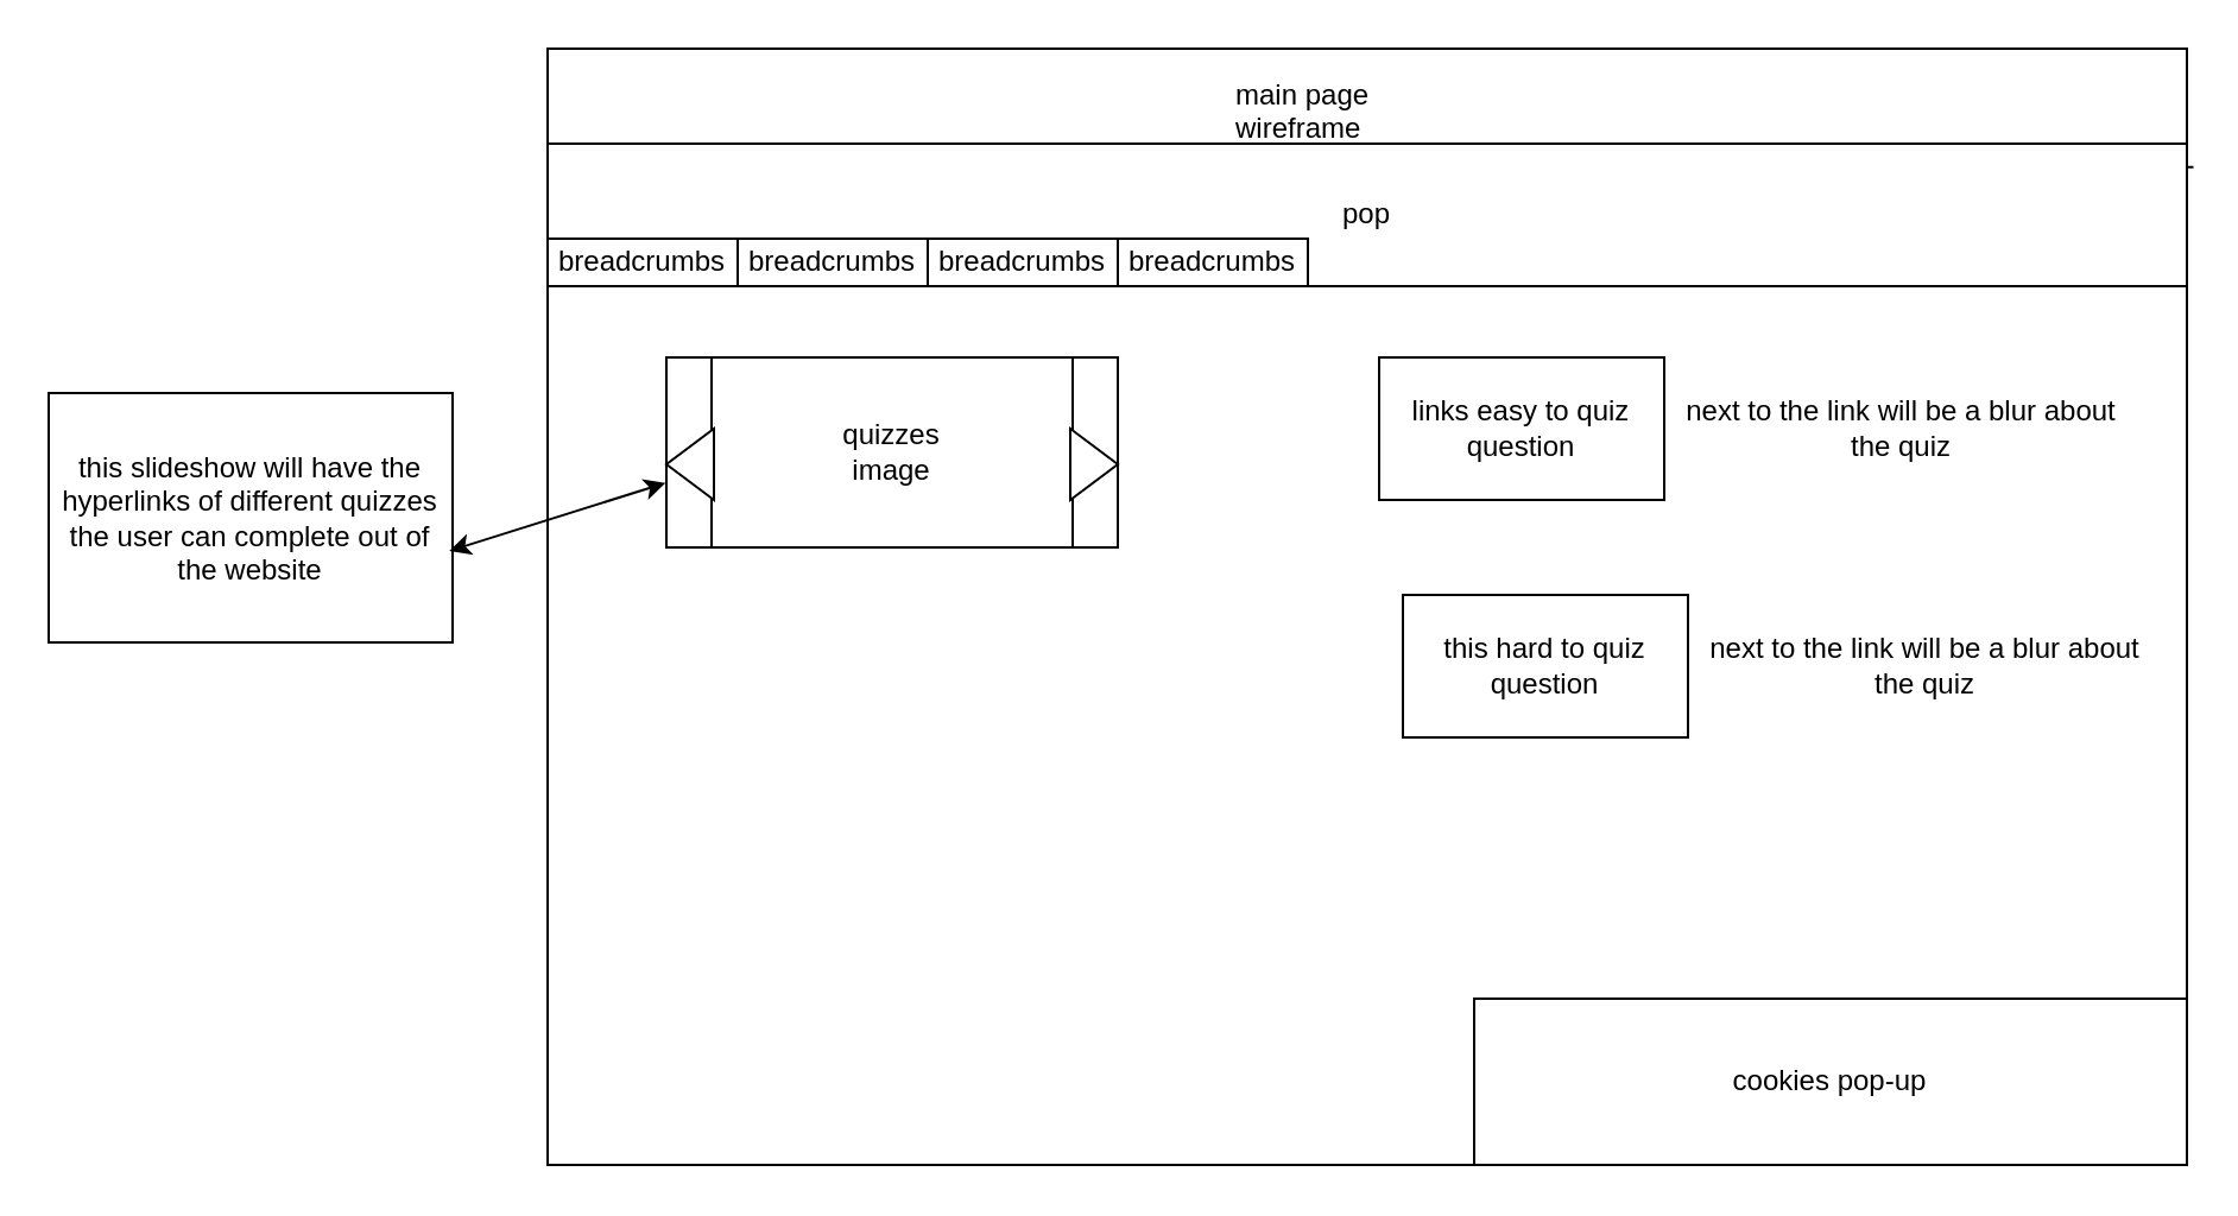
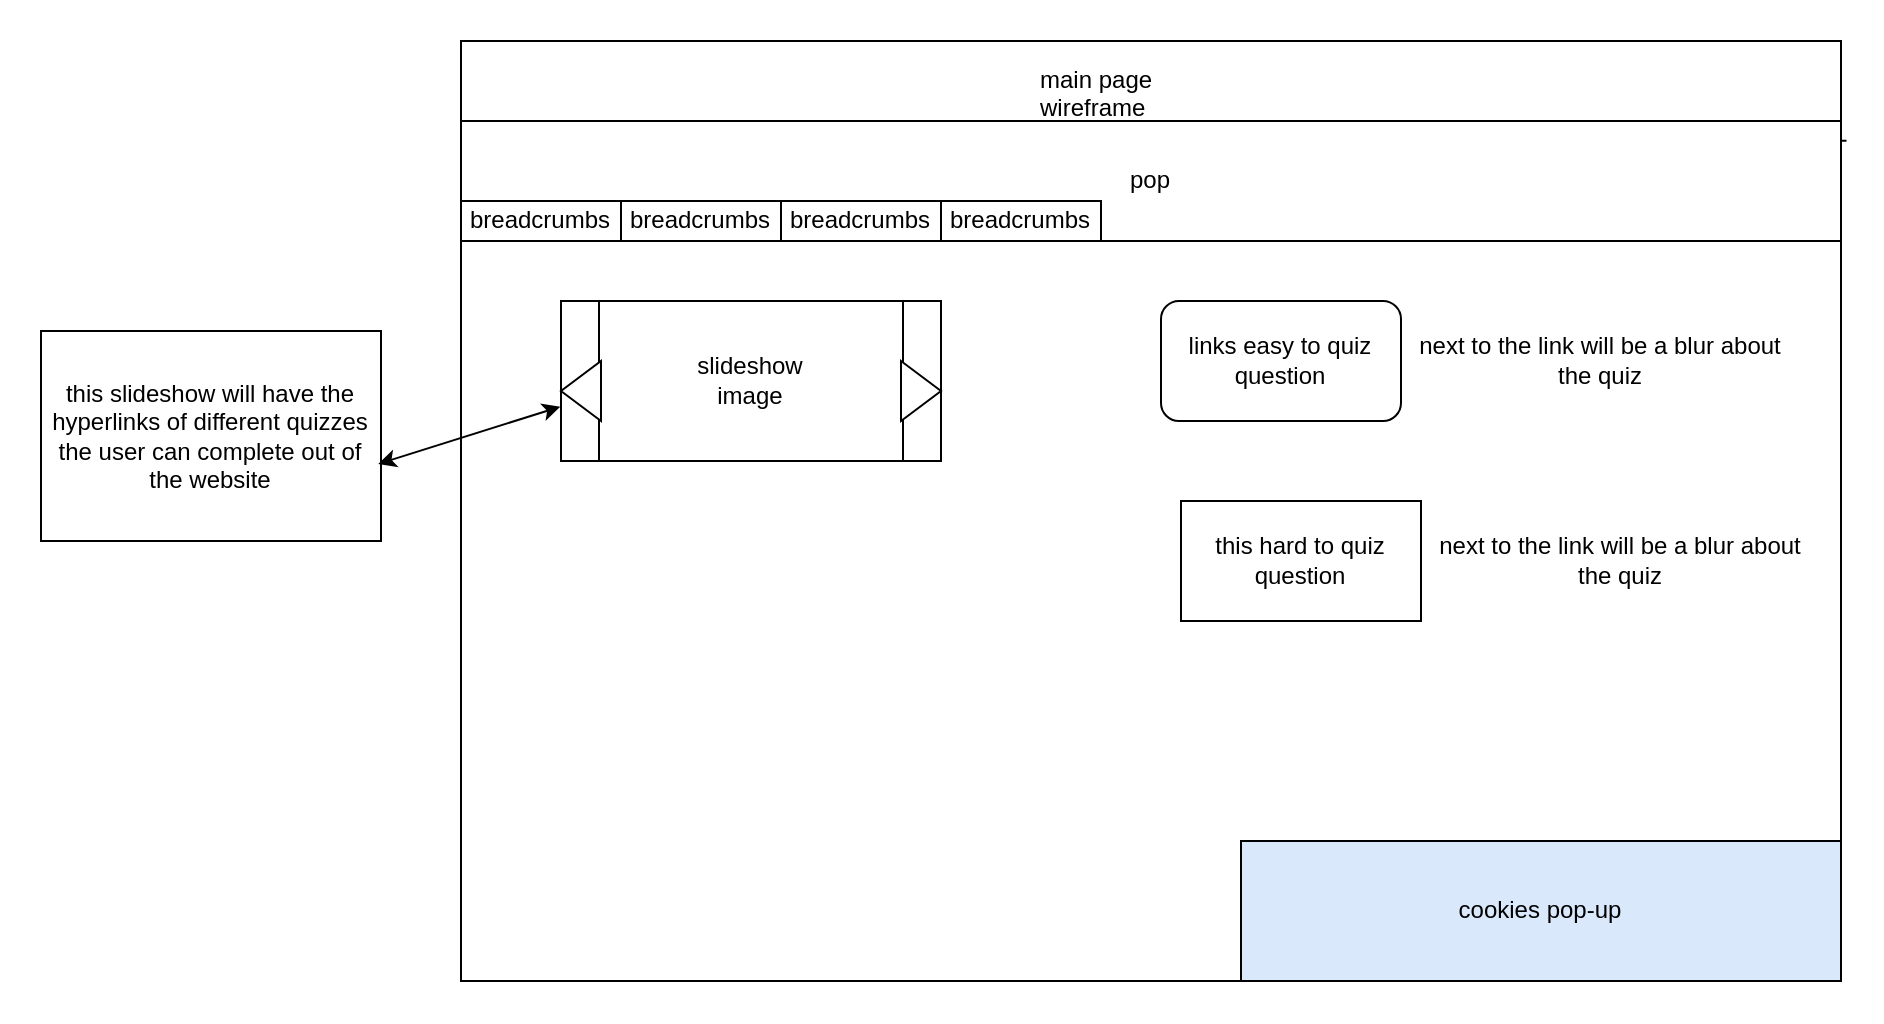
- <mxCell id="14" value="links easy to quiz question" style="rounded=0;whiteSpace=wrap;html=1;" vertex="1" parent="1"><mxGeometry x="580" y="150" width="120" height="60" as="geometry" /></mxCell>
+ <mxCell id="14" value="links easy to quiz question" style="whiteSpace=wrap;html=1;rounded=1;" vertex="1" parent="1"><mxGeometry x="580" y="150" width="120" height="60" as="geometry" /></mxCell>
- <mxCell id="10" value="quizzes&lt;br&gt;image" style="shape=process;whiteSpace=wrap;html=1;backgroundOutline=1;" vertex="1" parent="1"><mxGeometry x="280" y="150" width="190" height="80" as="geometry" /></mxCell>
+ <mxCell id="10" value="slideshow&lt;br&gt;image" style="shape=process;whiteSpace=wrap;html=1;backgroundOutline=1;" vertex="1" parent="1"><mxGeometry x="280" y="150" width="190" height="80" as="geometry" /></mxCell>
- <mxCell id="13" value="cookies pop-up" style="rounded=0;whiteSpace=wrap;html=1;" vertex="1" parent="1"><mxGeometry x="620" y="420" width="300" height="70" as="geometry" /></mxCell>
+ <mxCell id="13" value="cookies pop-up" style="rounded=0;whiteSpace=wrap;html=1;fillColor=#dae8fc;" vertex="1" parent="1"><mxGeometry x="620" y="420" width="300" height="70" as="geometry" /></mxCell>
